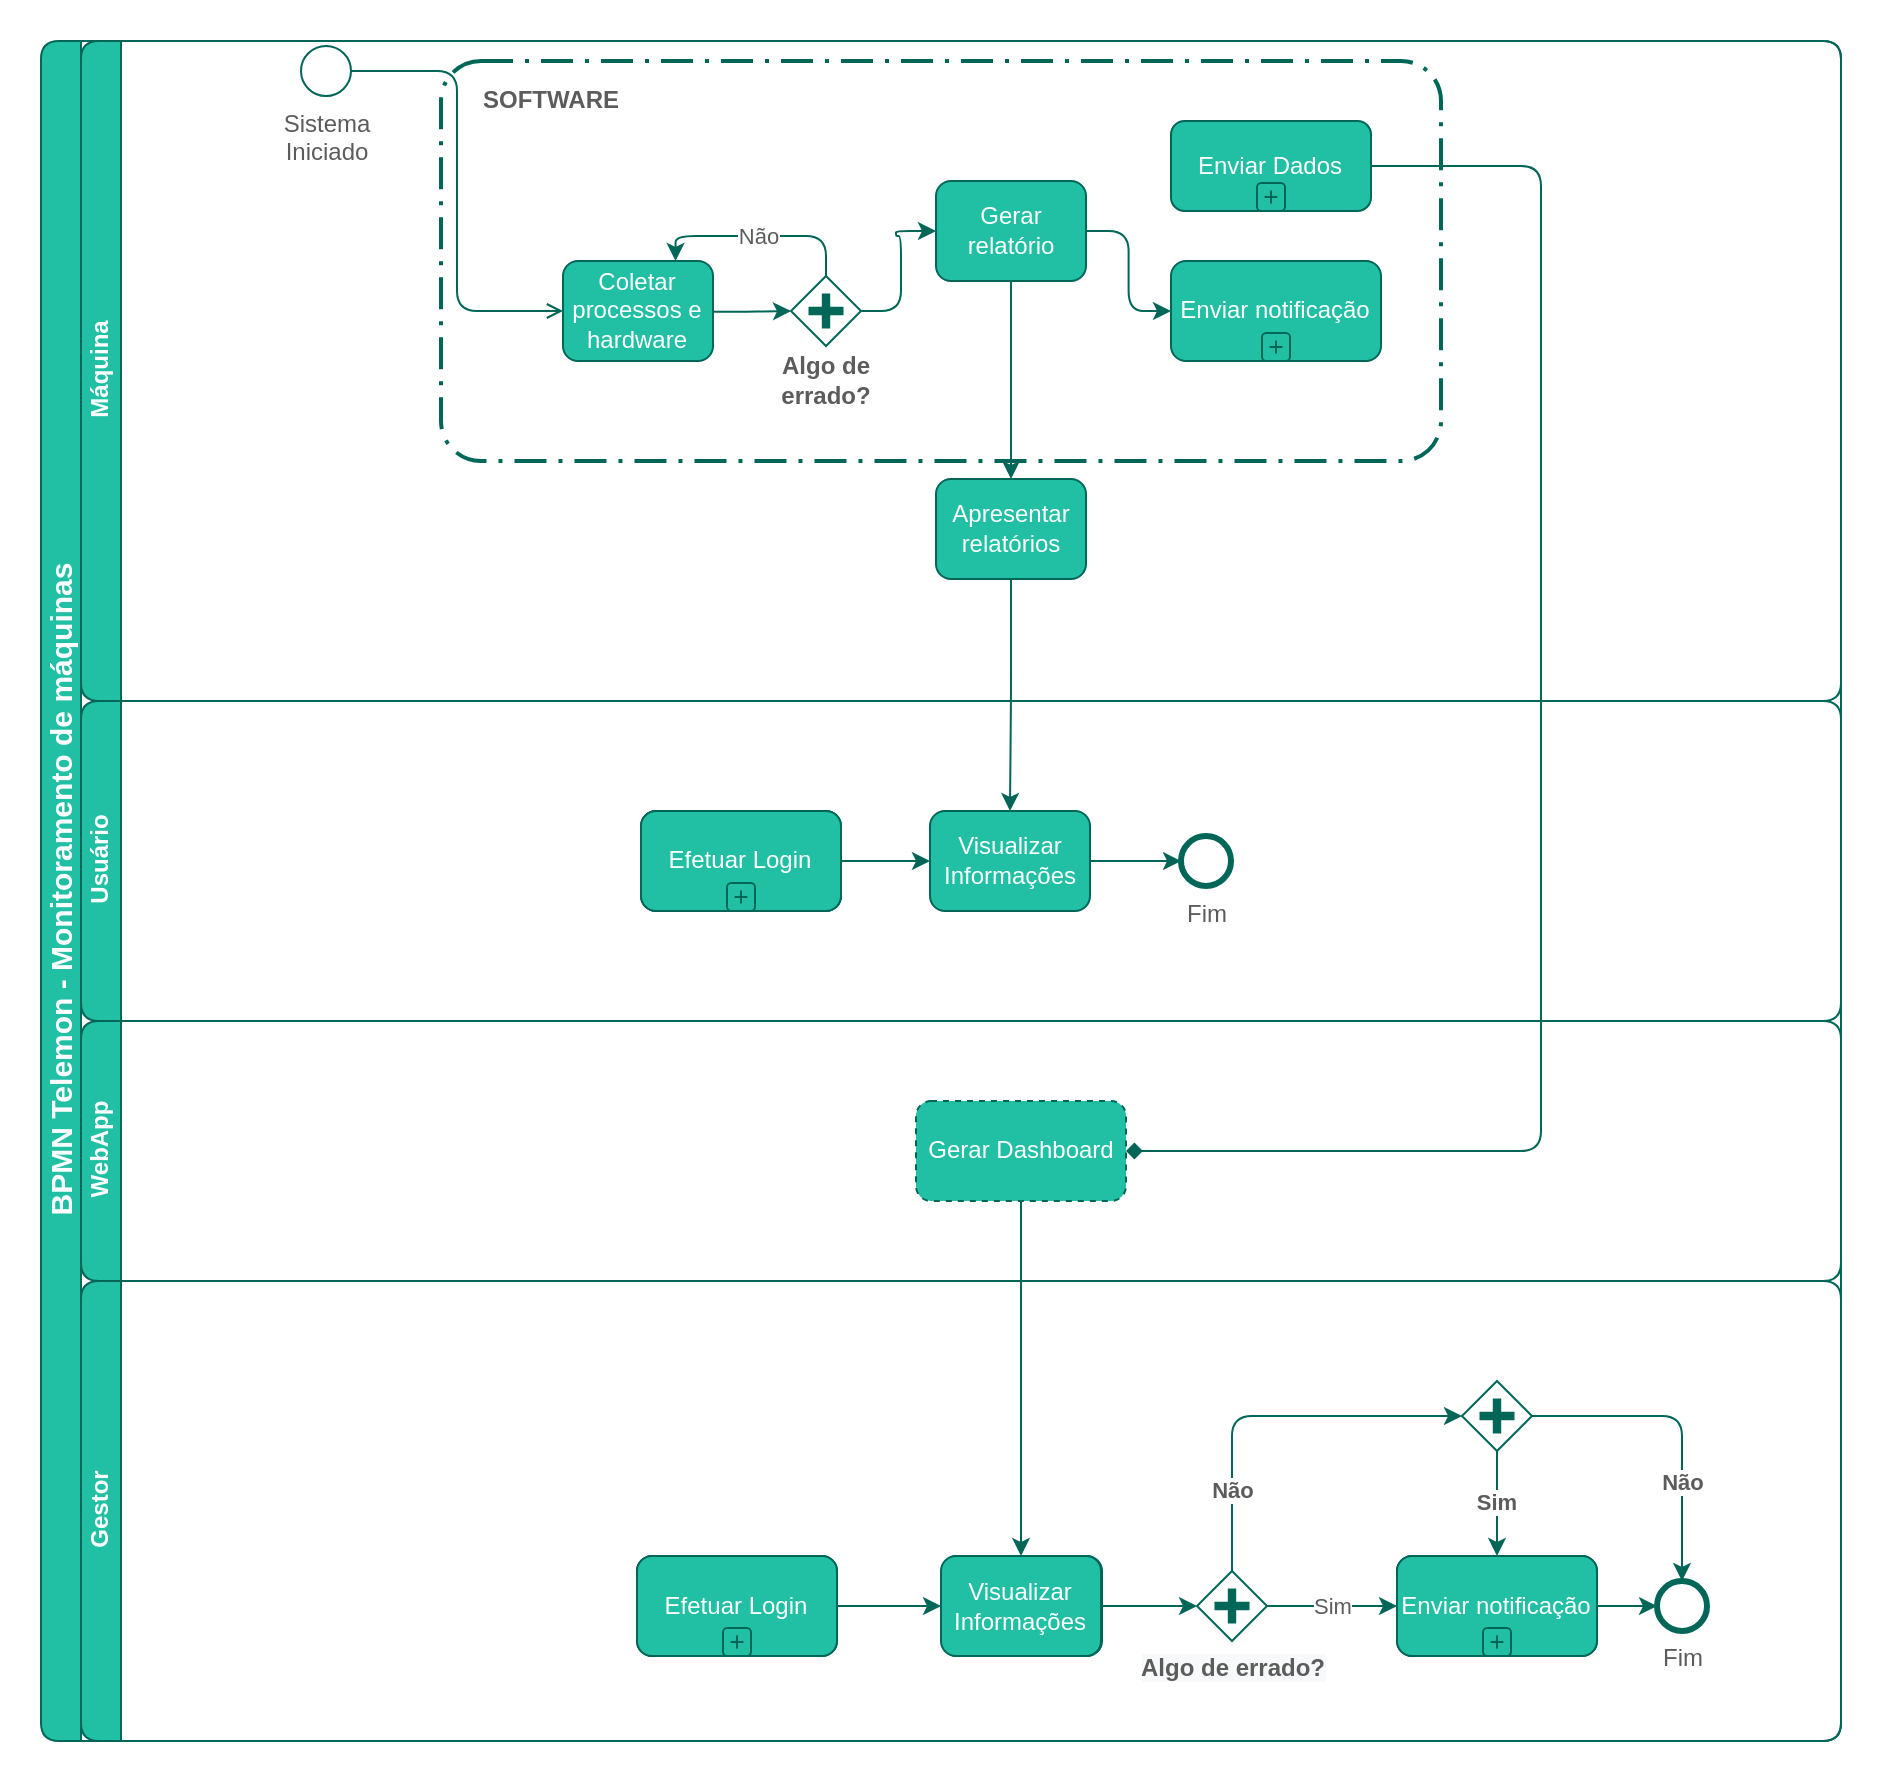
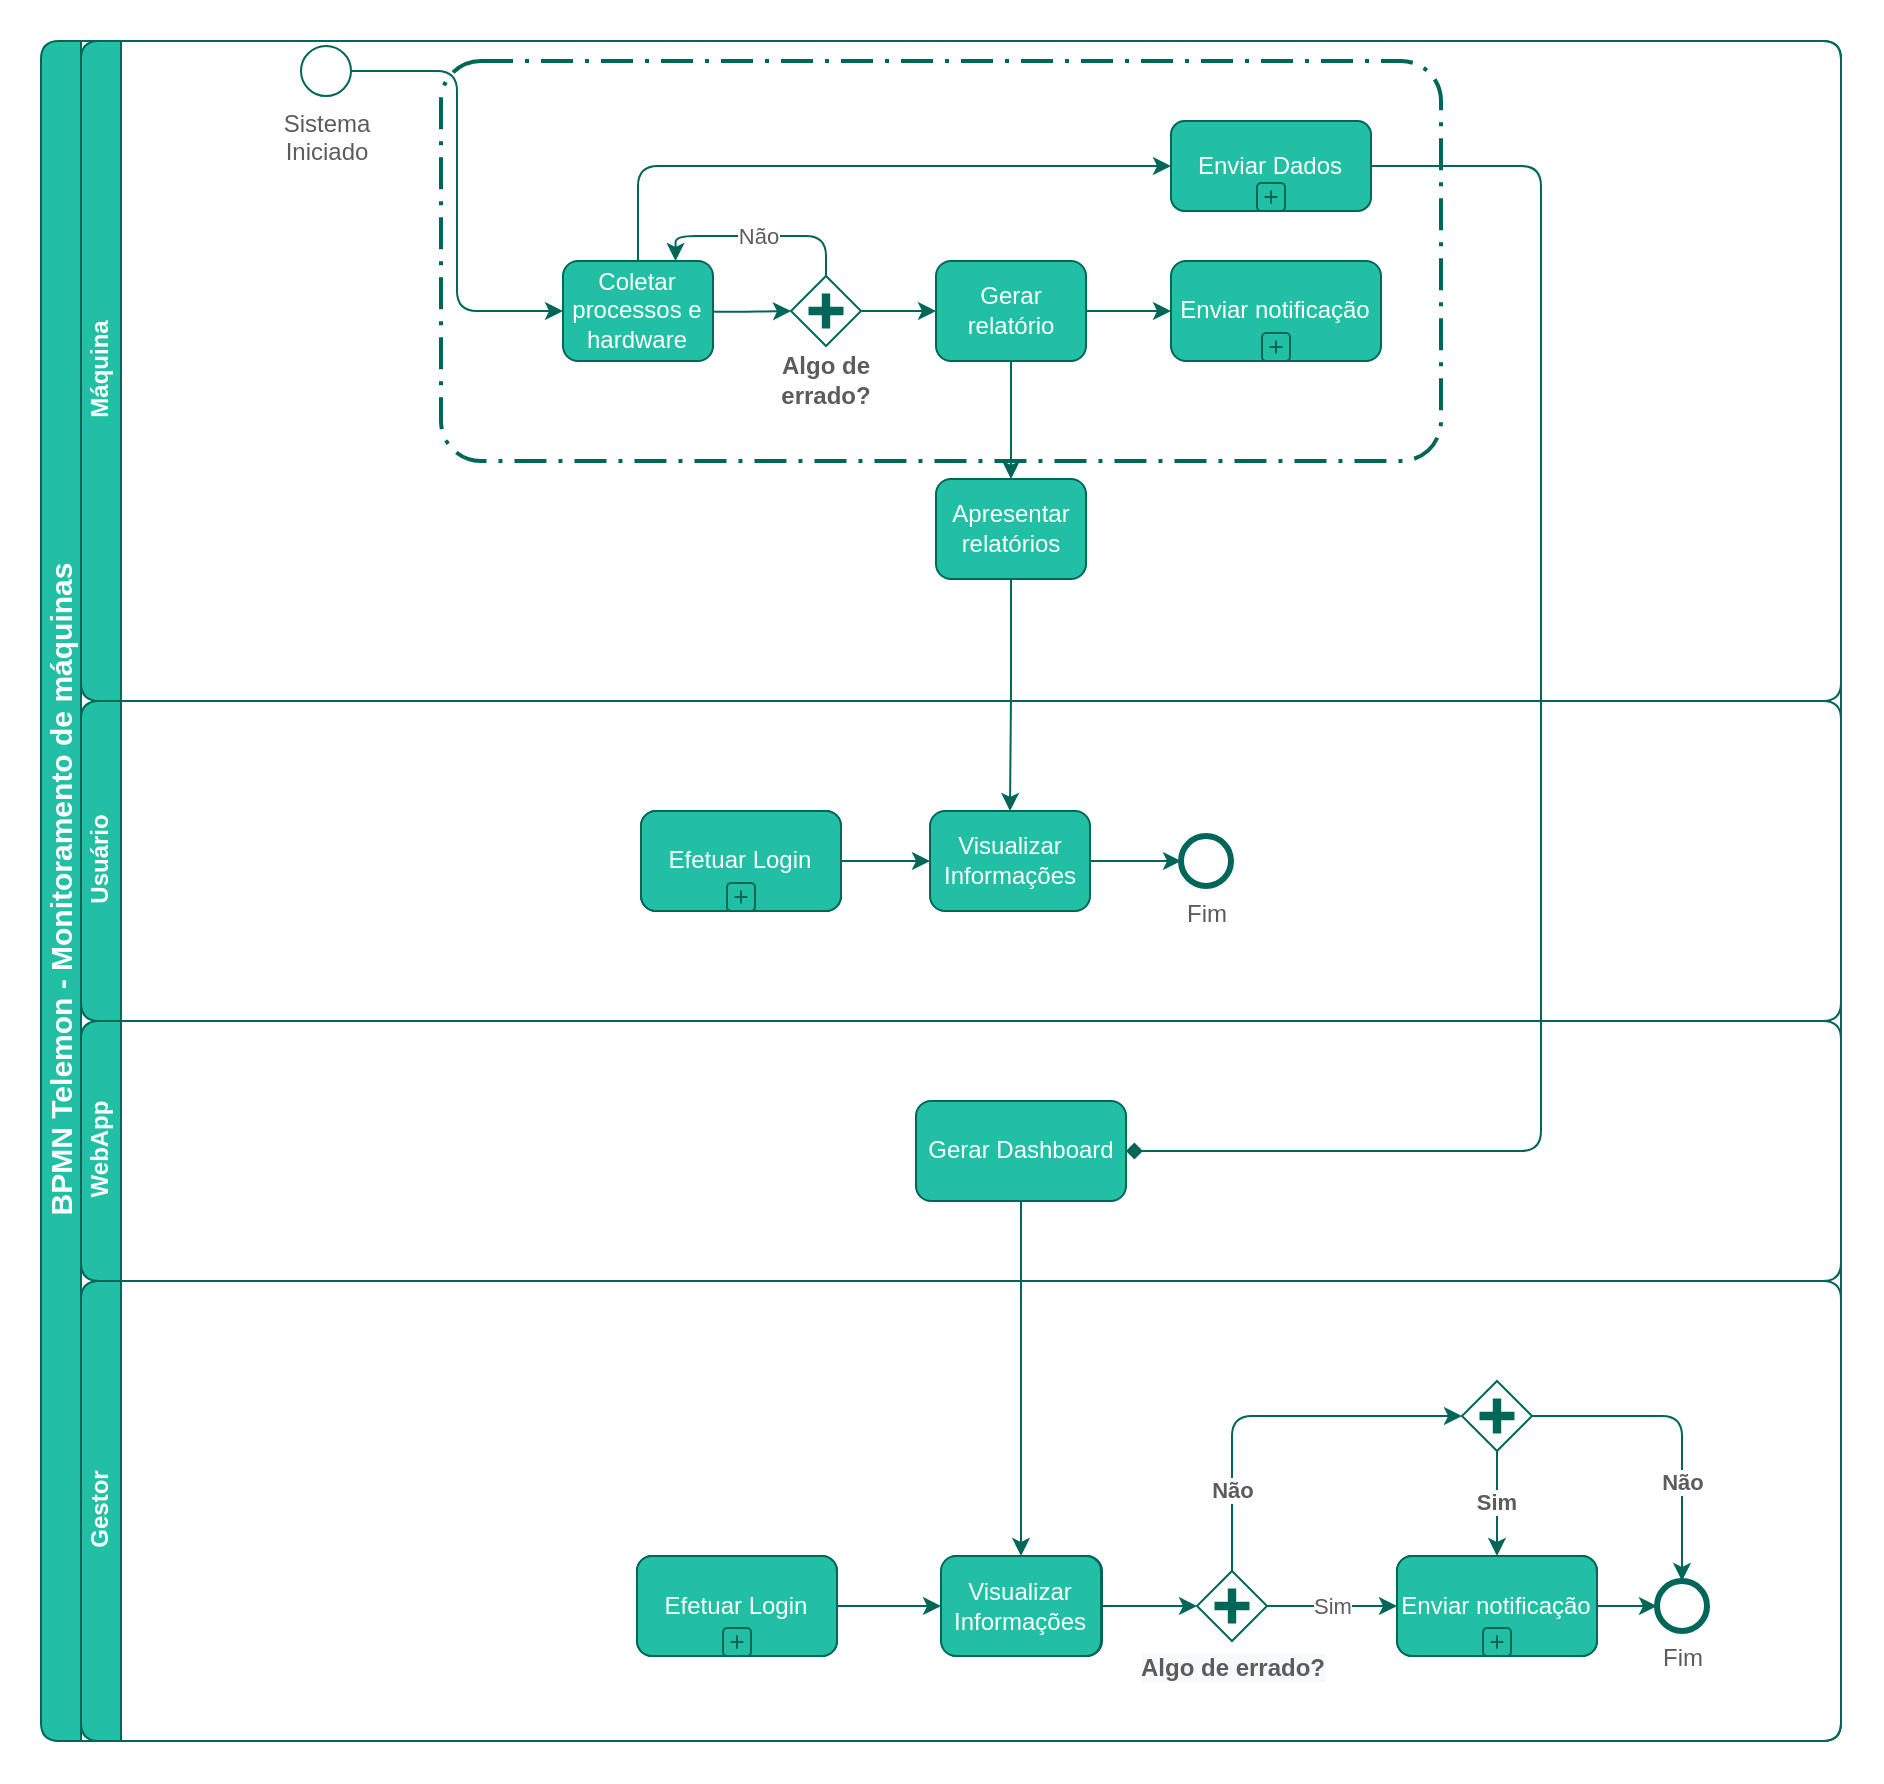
- <mxCell id="41" value="SOFTWARE" style="text;html=1;strokeColor=none;fillColor=none;align=center;verticalAlign=middle;whiteSpace=wrap;fontStyle=1;fontColor=#5C5C5C;rounded=1;" vertex="1" parent="1"><mxGeometry x="230" y="40" width="91" height="20" as="geometry" /></mxCell>
+ <mxCell id="45" style="edgeStyle=orthogonalEdgeStyle;orthogonalLoop=1;jettySize=auto;html=1;exitX=0.5;exitY=0;exitDx=0;exitDy=0;entryX=0;entryY=0.5;entryDx=0;entryDy=0;strokeColor=#006658;fontColor=#5C5C5C;" edge="1" parent="1" source="53" target="39"><mxGeometry relative="1" as="geometry"><mxPoint x="290" y="-5" as="targetPoint" /></mxGeometry></mxCell>
- <mxCell id="48" value="Gerar relatório" style="shape=ext;html=1;whiteSpace=wrap;fillColor=#21C0A5;strokeColor=#006658;rounded=1;fontColor=#FFFFFF;" vertex="1" parent="1"><mxGeometry x="467.5" y="90" width="75" height="50" as="geometry" /></mxCell>
+ <mxCell id="48" value="Gerar relatório" style="shape=ext;html=1;whiteSpace=wrap;fillColor=#21C0A5;strokeColor=#006658;rounded=1;fontColor=#FFFFFF;" vertex="1" parent="1"><mxGeometry x="467.5" y="130" width="75" height="50" as="geometry" /></mxCell>
- <mxCell id="42" style="edgeStyle=orthogonalEdgeStyle;orthogonalLoop=1;jettySize=auto;html=1;exitX=1;exitY=0.5;exitDx=0;exitDy=0;entryX=0;entryY=0.5;entryDx=0;entryDy=0;strokeColor=#006658;fontColor=#5C5C5C;endArrow=open;" edge="1" parent="1" source="51" target="53"><mxGeometry relative="1" as="geometry"><mxPoint x="20" y="65" as="targetPoint" /></mxGeometry></mxCell>
+ <mxCell id="42" style="edgeStyle=orthogonalEdgeStyle;orthogonalLoop=1;jettySize=auto;html=1;exitX=1;exitY=0.5;exitDx=0;exitDy=0;entryX=0;entryY=0.5;entryDx=0;entryDy=0;strokeColor=#006658;fontColor=#5C5C5C;" edge="1" parent="1" source="51" target="53"><mxGeometry relative="1" as="geometry"><mxPoint x="20" y="65" as="targetPoint" /></mxGeometry></mxCell>
- <mxCell id="15" value="Gerar Dashboard" style="whiteSpace=wrap;html=1;fillColor=#21C0A5;strokeColor=#006658;rounded=1;fontColor=#FFFFFF;dashed=1;" parent="14" vertex="1"><mxGeometry x="417.5" y="40" width="105" height="50" as="geometry" /></mxCell>
+ <mxCell id="15" value="Gerar Dashboard" style="whiteSpace=wrap;html=1;fillColor=#21C0A5;strokeColor=#006658;rounded=1;fontColor=#FFFFFF;" parent="14" vertex="1"><mxGeometry x="417.5" y="40" width="105" height="50" as="geometry" /></mxCell>
